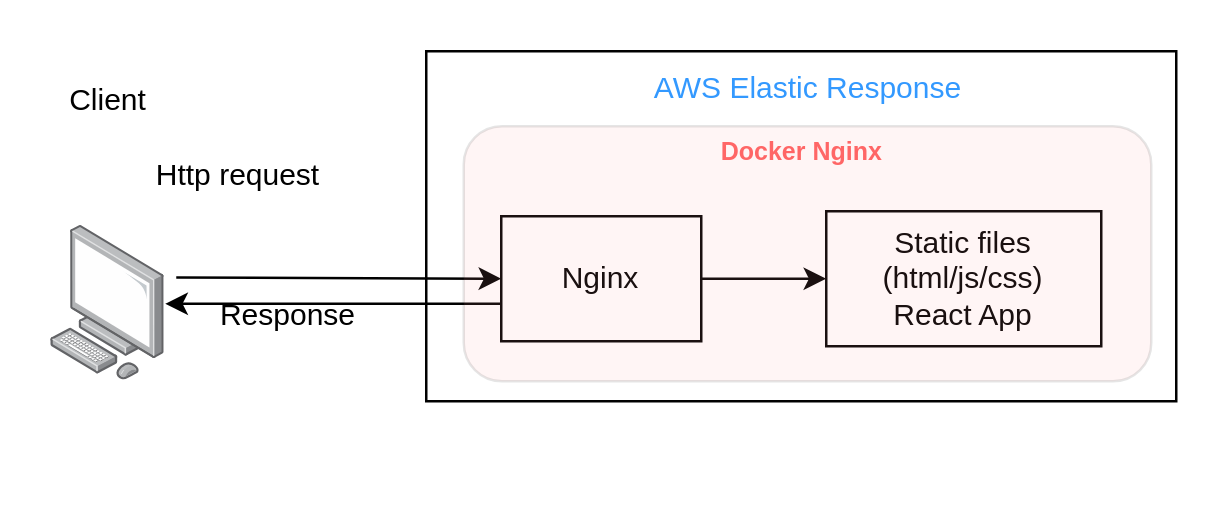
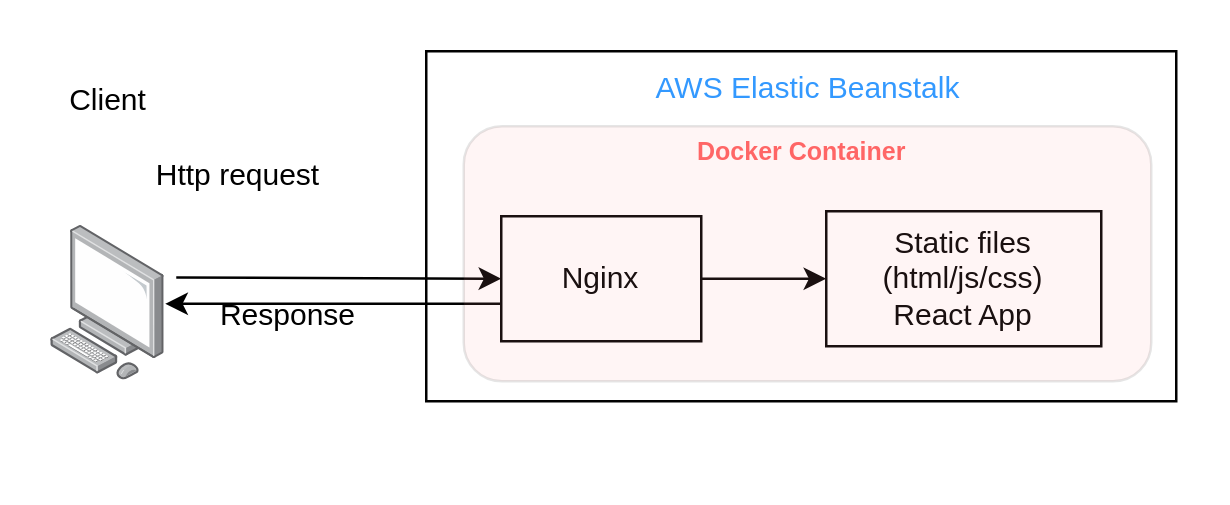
- <mxCell id="12" value="AWS Elastic Response" style="text;html=1;strokeColor=none;fillColor=none;align=center;verticalAlign=middle;whiteSpace=wrap;rounded=0;fontColor=#3399FF;" vertex="1" parent="2"><mxGeometry x="235.5" width="134" height="30" as="geometry" /></mxCell>
+ <mxCell id="12" value="AWS Elastic Beanstalk" style="text;html=1;strokeColor=none;fillColor=none;align=center;verticalAlign=middle;whiteSpace=wrap;rounded=0;fontColor=#3399FF;" vertex="1" parent="2"><mxGeometry x="235.5" width="134" height="30" as="geometry" /></mxCell>
- <mxCell id="15" value="Docker Nginx" style="text;html=1;strokeColor=none;fillColor=none;align=center;verticalAlign=middle;whiteSpace=wrap;rounded=0;fontColor=#FF6666;fontSize=10;fontStyle=1" vertex="1" parent="2"><mxGeometry x="241.5" y="30" width="117" height="20" as="geometry" /></mxCell>
+ <mxCell id="15" value="Docker Container" style="text;html=1;strokeColor=none;fillColor=none;align=center;verticalAlign=middle;whiteSpace=wrap;rounded=0;fontColor=#FF6666;fontSize=10;fontStyle=1" vertex="1" parent="2"><mxGeometry x="241.5" y="30" width="117" height="20" as="geometry" /></mxCell>
